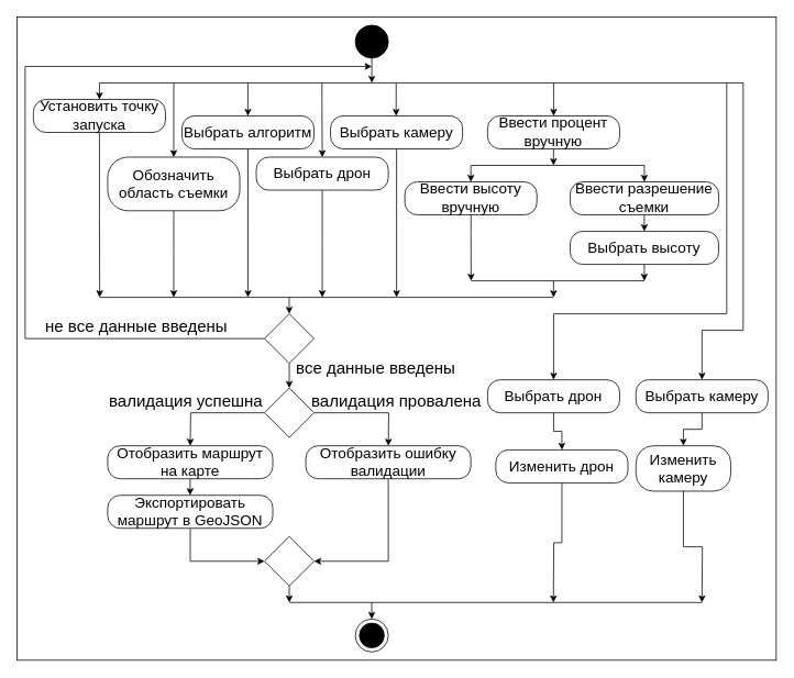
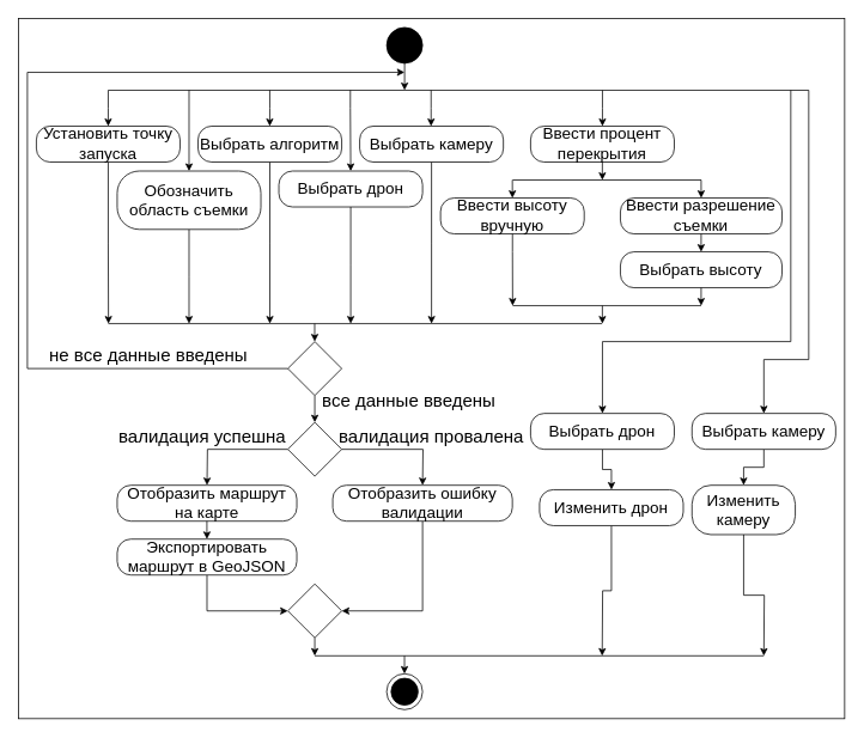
- <mxCell id="4" value="&lt;font style=&quot;font-size: 18px;&quot;&gt;Установить точку &lt;font style=&quot;font-size: 18px;&quot;&gt;запуска&lt;/font&gt;&lt;/font&gt;" style="rounded=1;whiteSpace=wrap;html=1;imageWidth=24;arcSize=38;" vertex="1" parent="1"><mxGeometry x="40" y="120" width="160" height="40" as="geometry" /></mxCell>
+ <mxCell id="4" value="&lt;font style=&quot;font-size: 18px;&quot;&gt;Установить точку &lt;font style=&quot;font-size: 18px;&quot;&gt;запуска&lt;/font&gt;&lt;/font&gt;" style="rounded=1;whiteSpace=wrap;html=1;imageWidth=24;arcSize=38;" vertex="1" parent="1"><mxGeometry x="40" y="140" width="160" height="40" as="geometry" /></mxCell>
- <mxCell id="14" value="&lt;font style=&quot;font-size: 18px;&quot;&gt;Ввести процент вручную&lt;br&gt;&lt;/font&gt;" style="rounded=1;whiteSpace=wrap;html=1;imageWidth=24;arcSize=38;" vertex="1" parent="1"><mxGeometry x="590.29" y="140" width="160" height="40" as="geometry" /></mxCell>
+ <mxCell id="14" value="&lt;font style=&quot;font-size: 18px;&quot;&gt;Ввести процент перекрытия&lt;br&gt;&lt;/font&gt;" style="rounded=1;whiteSpace=wrap;html=1;imageWidth=24;arcSize=38;" vertex="1" parent="1"><mxGeometry x="590.29" y="140" width="160" height="40" as="geometry" /></mxCell>
